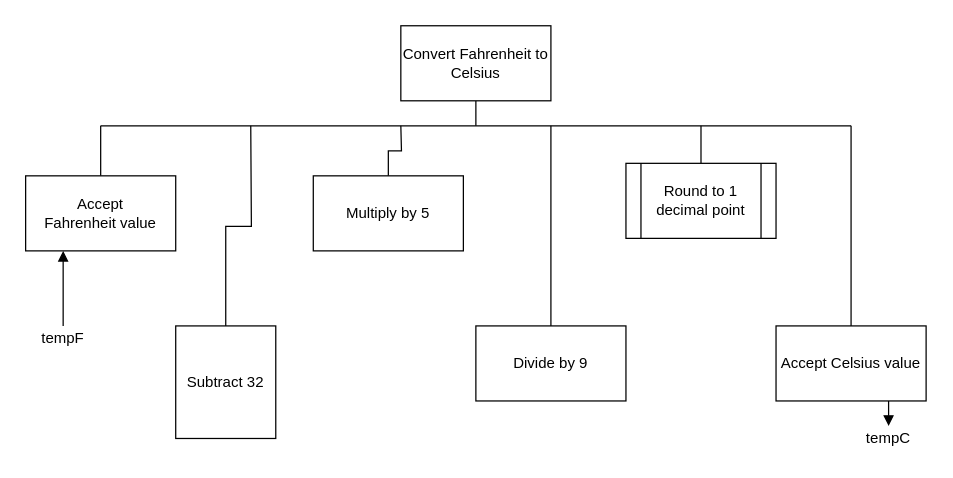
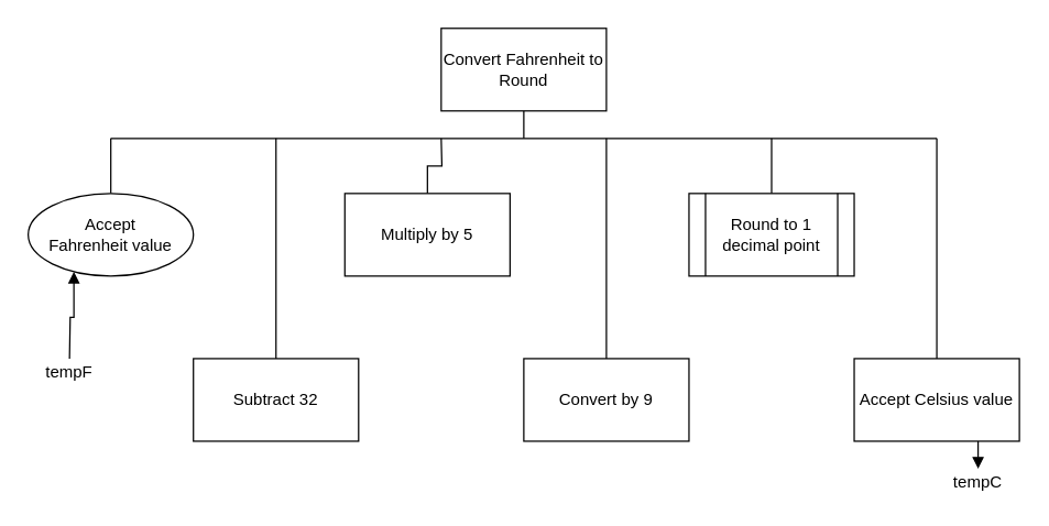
- <mxCell id="3" value="Convert Fahrenheit to Celsius" style="rounded=0;whiteSpace=wrap;html=1;" vertex="1" parent="1"><mxGeometry x="320" y="20" width="120" height="60" as="geometry" /></mxCell>
+ <mxCell id="3" value="Convert Fahrenheit to Round" style="rounded=0;whiteSpace=wrap;html=1;" vertex="1" parent="1"><mxGeometry x="320" y="20" width="120" height="60" as="geometry" /></mxCell>
- <mxCell id="20" value="Round to 1 decimal point" style="shape=process;whiteSpace=wrap;html=1;backgroundOutline=1;" vertex="1" parent="1"><mxGeometry x="500" y="130" width="120" height="60" as="geometry" /></mxCell>
+ <mxCell id="20" value="Round to 1 decimal point" style="shape=process;whiteSpace=wrap;html=1;backgroundOutline=1;" vertex="1" parent="1"><mxGeometry x="500" y="140" width="120" height="60" as="geometry" /></mxCell>
- <mxCell id="6" value="Accept Fahrenheit&amp;nbsp;value" style="rounded=0;whiteSpace=wrap;html=1;" vertex="1" parent="1"><mxGeometry x="20" y="140" width="120" height="60" as="geometry" /></mxCell>
+ <mxCell id="6" value="Accept Fahrenheit&amp;nbsp;value" style="ellipse;whiteSpace=wrap;html=1;" vertex="1" parent="1"><mxGeometry x="20" y="140" width="120" height="60" as="geometry" /></mxCell>
- <mxCell id="12" value="Divide by 9" style="rounded=0;whiteSpace=wrap;html=1;" vertex="1" parent="1"><mxGeometry x="380" y="260" width="120" height="60" as="geometry" /></mxCell>
+ <mxCell id="12" value="Convert by 9" style="rounded=0;whiteSpace=wrap;html=1;" vertex="1" parent="1"><mxGeometry x="380" y="260" width="120" height="60" as="geometry" /></mxCell>
- <mxCell id="8" value="Subtract 32" style="rounded=0;whiteSpace=wrap;html=1;" vertex="1" parent="1"><mxGeometry x="140" y="260" width="80" height="90" as="geometry" /></mxCell>
+ <mxCell id="8" value="Subtract 32" style="rounded=0;whiteSpace=wrap;html=1;" vertex="1" parent="1"><mxGeometry x="140" y="260" width="120" height="60" as="geometry" /></mxCell>
